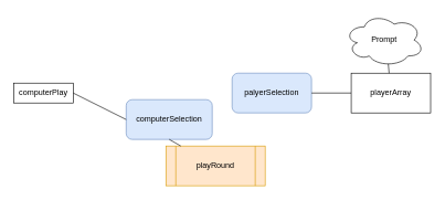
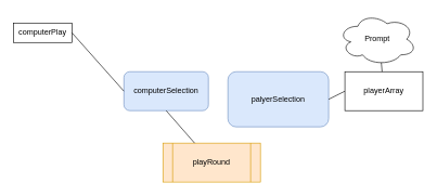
- <mxCell id="2" value="computerPlay" style="rounded=0;whiteSpace=wrap;html=1;" vertex="1" parent="1"><mxGeometry x="20" y="125" width="90" height="30" as="geometry" /></mxCell>
+ <mxCell id="2" value="computerPlay" style="rounded=0;whiteSpace=wrap;html=1;" vertex="1" parent="1"><mxGeometry x="20" y="35" width="90" height="30" as="geometry" /></mxCell>
- <mxCell id="5" value="palyerSelection" style="rounded=1;whiteSpace=wrap;html=1;fillColor=#dae8fc;strokeColor=#6c8ebf;" vertex="1" parent="1"><mxGeometry x="350" y="110" width="120" height="60" as="geometry" /></mxCell>
+ <mxCell id="5" value="palyerSelection" style="rounded=1;whiteSpace=wrap;html=1;fillColor=#dae8fc;strokeColor=#6c8ebf;" vertex="1" parent="1"><mxGeometry x="350" y="110" width="155" height="85" as="geometry" /></mxCell>
- <mxCell id="3" value="computerSelection" style="rounded=1;whiteSpace=wrap;html=1;fillColor=#dae8fc;strokeColor=#6c8ebf;" vertex="1" parent="1"><mxGeometry x="190" y="150" width="130" height="60" as="geometry" /></mxCell>
+ <mxCell id="3" value="computerSelection" style="rounded=1;whiteSpace=wrap;html=1;fillColor=#dae8fc;strokeColor=#6c8ebf;" vertex="1" parent="1"><mxGeometry x="190" y="110" width="130" height="60" as="geometry" /></mxCell>
